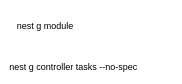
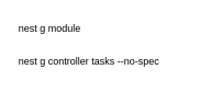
- <mxCell id="3" value="nest g controller tasks --no-spec" style="text;whiteSpace=wrap;html=1;" vertex="1" parent="1"><mxGeometry x="10" y="75" width="200" height="30" as="geometry" /></mxCell>
+ <mxCell id="3" value="nest g controller tasks --no-spec" style="text;whiteSpace=wrap;html=1;" vertex="1" parent="1"><mxGeometry x="20" y="60" width="200" height="30" as="geometry" /></mxCell>
